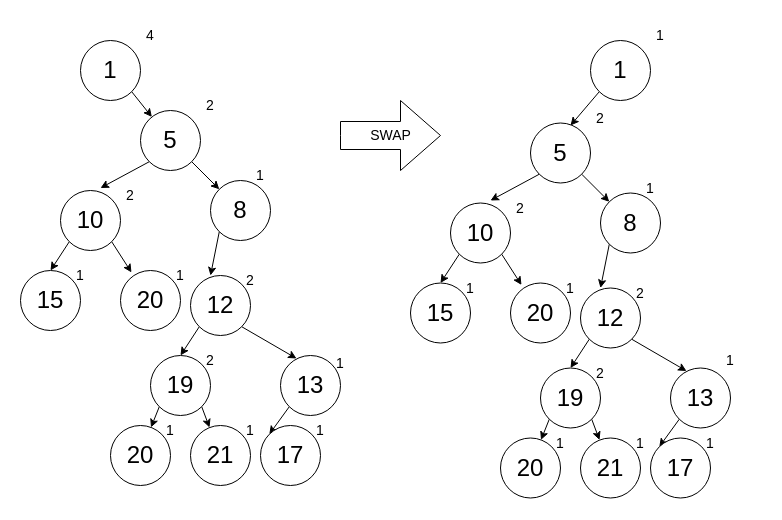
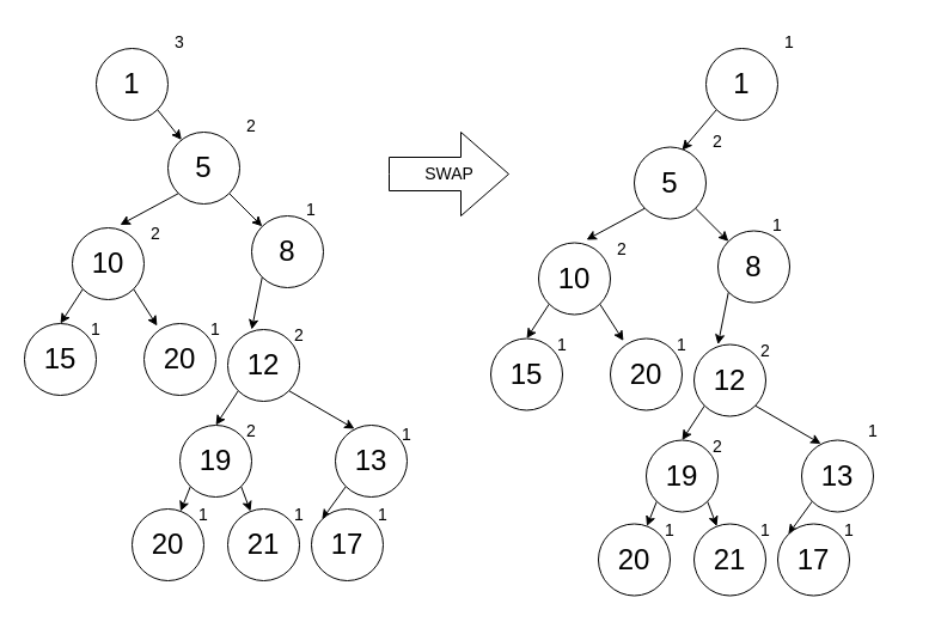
- <mxCell id="37" value="4" style="text;html=1;strokeColor=none;fillColor=none;align=center;verticalAlign=middle;whiteSpace=wrap;rounded=0;fontSize=14;" vertex="1" parent="1"><mxGeometry x="120" y="20" width="60" height="30" as="geometry" /></mxCell>
+ <mxCell id="37" value="3" style="text;html=1;strokeColor=none;fillColor=none;align=center;verticalAlign=middle;whiteSpace=wrap;rounded=0;fontSize=14;" vertex="1" parent="1"><mxGeometry x="120" y="20" width="60" height="30" as="geometry" /></mxCell>
- <mxCell id="2" value="SWAP" style="html=1;shadow=0;dashed=0;align=center;verticalAlign=middle;shape=mxgraph.arrows2.arrow;dy=0.6;dx=40;notch=0;fontSize=14;strokeColor=#000000;fillColor=none;" parent="1" vertex="1"><mxGeometry x="340" y="100" width="100" height="70" as="geometry" /></mxCell>
+ <mxCell id="2" value="SWAP" style="html=1;shadow=0;dashed=0;align=center;verticalAlign=middle;shape=mxgraph.arrows2.arrow;dy=0.6;dx=40;notch=0;fontSize=14;strokeColor=#000000;fillColor=none;" parent="1" vertex="1"><mxGeometry x="325" y="110" width="100" height="70" as="geometry" /></mxCell>
